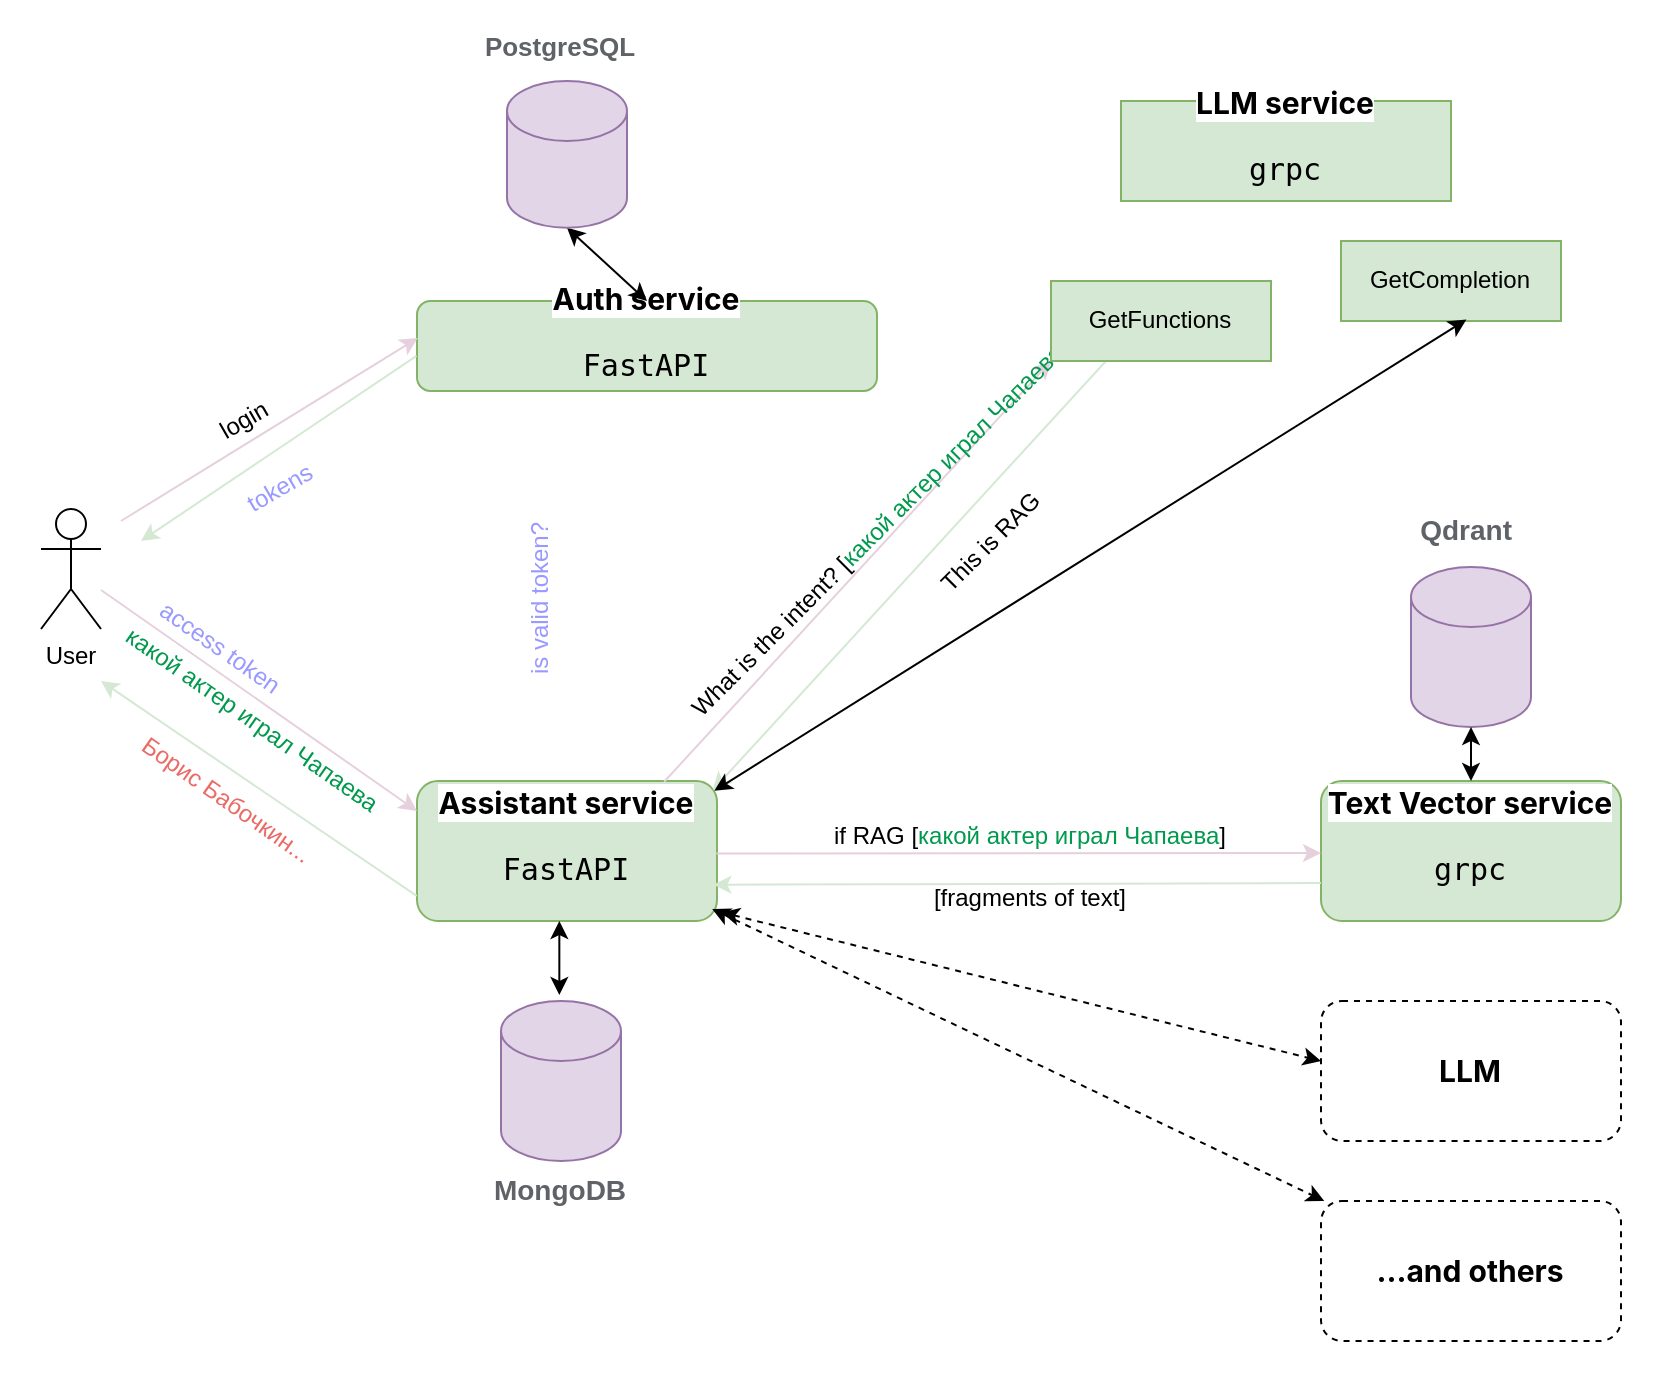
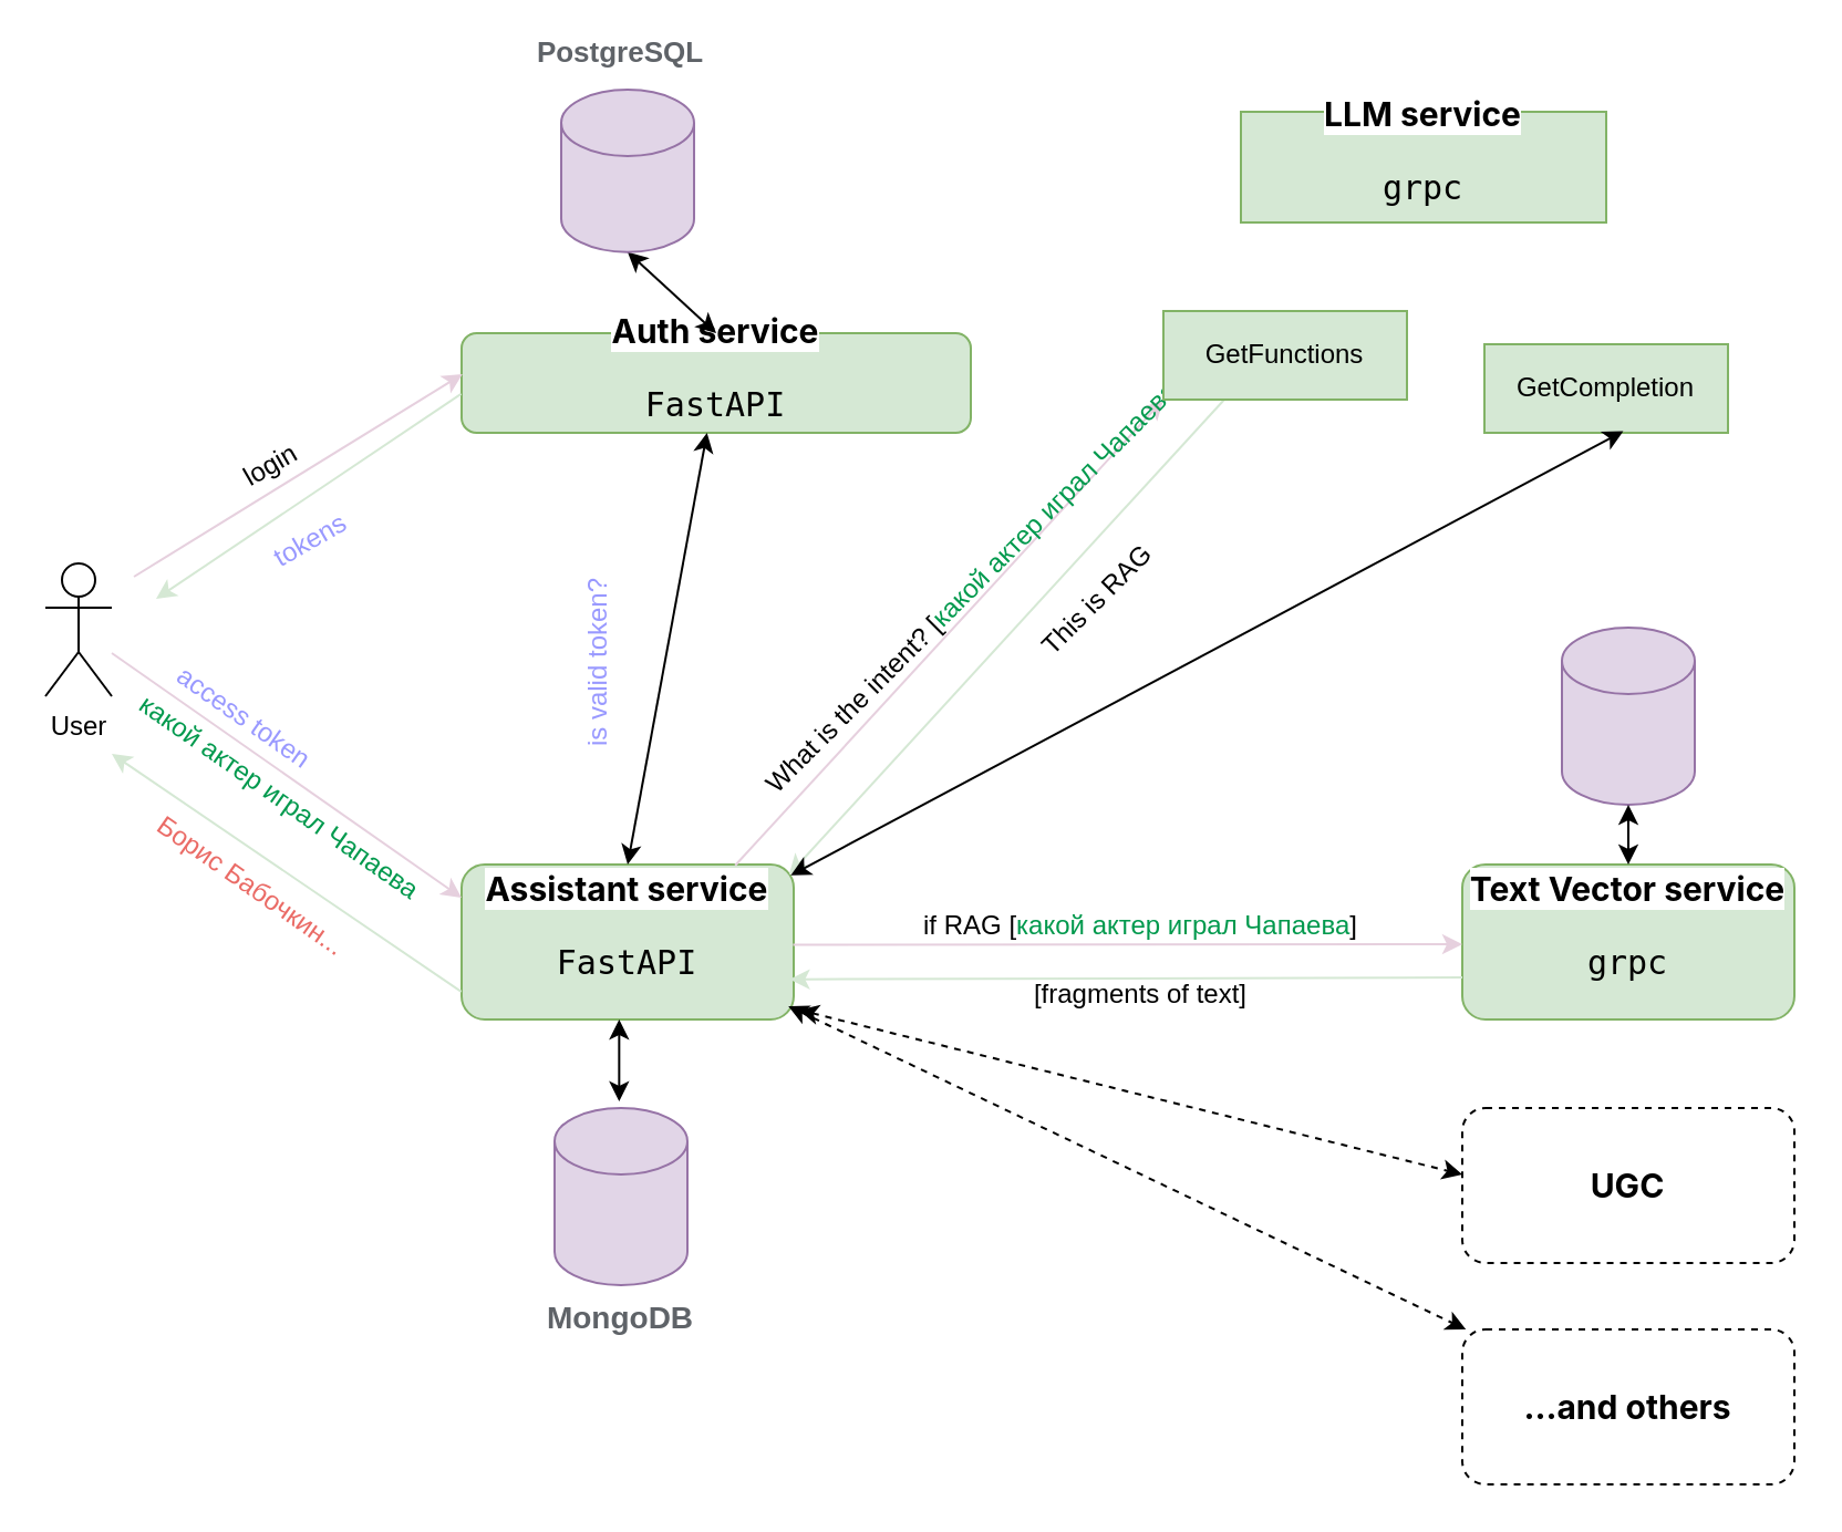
- <mxCell id="40" value="GetCompletion" style="rounded=0;whiteSpace=wrap;html=1;fillColor=#d5e8d4;strokeColor=#82b366;" parent="1" vertex="1"><mxGeometry x="670" y="120" width="110" height="40" as="geometry" /></mxCell>
+ <mxCell id="40" value="GetCompletion" style="rounded=0;whiteSpace=wrap;html=1;fillColor=#d5e8d4;strokeColor=#82b366;" parent="1" vertex="1"><mxGeometry x="670" y="155" width="110" height="40" as="geometry" /></mxCell>
- <mxCell id="9" value="&lt;span style=&quot;font-weight: bold; color: rgb(95, 99, 104); font-family: Arial, sans-serif; font-size: 14px; text-align: left; background-color: rgb(255, 255, 255);&quot;&gt;Qdrant&lt;/span&gt;&lt;span style=&quot;color: rgb(77, 81, 86); font-family: Arial, sans-serif; font-size: 14px; text-align: left; background-color: rgb(255, 255, 255);&quot;&gt;&amp;nbsp;&lt;/span&gt;" style="text;html=1;align=center;verticalAlign=middle;whiteSpace=wrap;rounded=0;fontFamily=Helvetica;fontSize=12;fontColor=default;" parent="7" vertex="1"><mxGeometry y="11" width="60" height="30" as="geometry" /></mxCell>
+ <mxCell id="21" value="" style="endArrow=classic;startArrow=classic;html=1;rounded=0;exitX=0.5;exitY=0;exitDx=0;exitDy=0;" parent="1" source="2" target="11" edge="1"><mxGeometry width="50" height="50" relative="1" as="geometry"><mxPoint x="403" y="329.43" as="sourcePoint" /><mxPoint x="443" y="329.43" as="targetPoint" /></mxGeometry></mxCell>
- <mxCell id="32" value="&lt;pre style=&quot;font-size: 15px;&quot;&gt;&lt;font style=&quot;background-color: rgb(255, 255, 255);&quot; face=&quot;Inter&quot;&gt;&lt;b&gt;LLM&lt;/b&gt;&lt;/font&gt;&lt;/pre&gt;" style="html=1;whiteSpace=wrap;rounded=1;align=center;verticalAlign=middle;fontFamily=Helvetica;fontSize=12;dashed=1;" parent="1" vertex="1"><mxGeometry x="660" y="500" width="150" height="70" as="geometry" /></mxCell>
+ <mxCell id="32" value="&lt;pre style=&quot;font-size: 15px;&quot;&gt;&lt;font style=&quot;background-color: rgb(255, 255, 255);&quot; face=&quot;Inter&quot;&gt;&lt;b&gt;UGC&lt;/b&gt;&lt;/font&gt;&lt;/pre&gt;" style="html=1;whiteSpace=wrap;rounded=1;align=center;verticalAlign=middle;fontFamily=Helvetica;fontSize=12;dashed=1;" parent="1" vertex="1"><mxGeometry x="660" y="500" width="150" height="70" as="geometry" /></mxCell>
